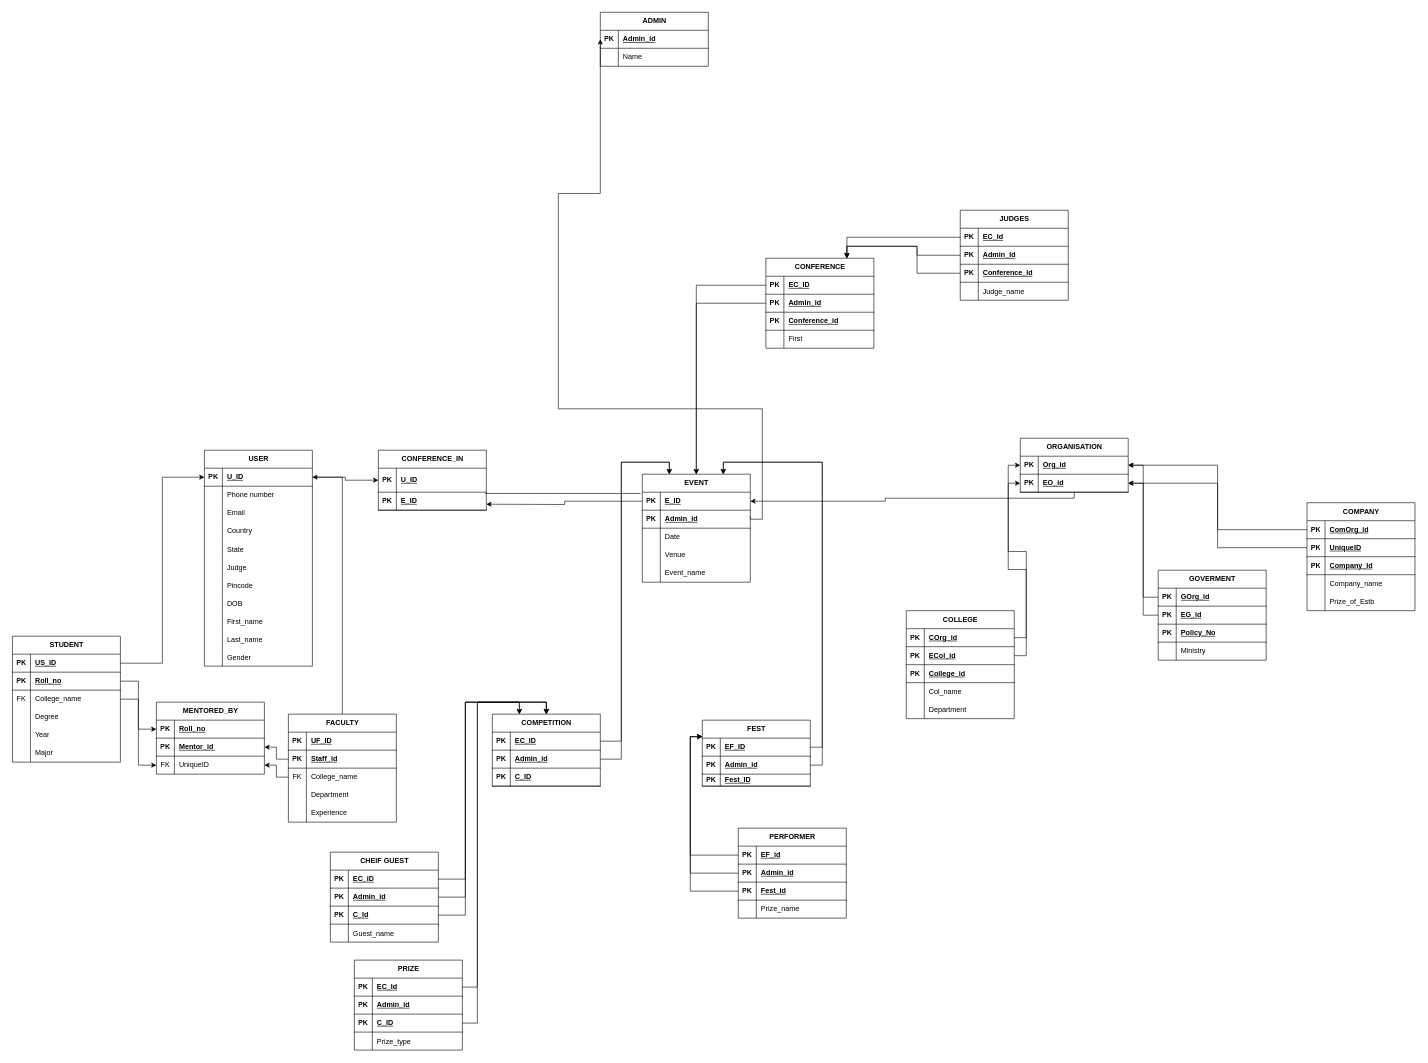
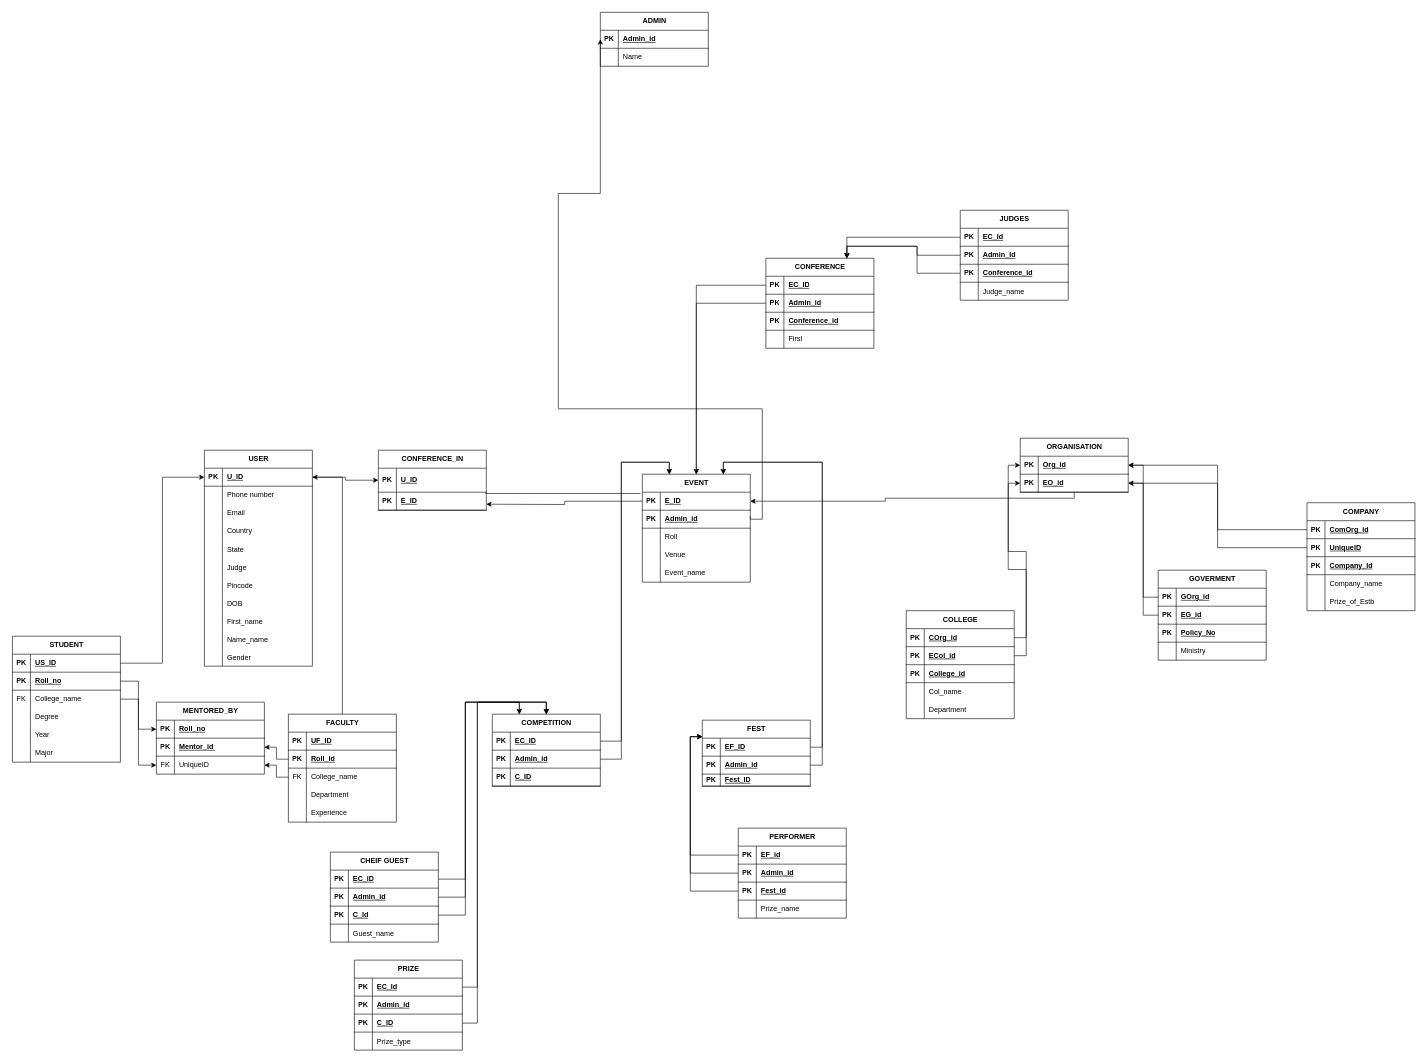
- <mxCell id="52" value="Date" style="shape=partialRectangle;connectable=0;fillColor=none;top=0;left=0;bottom=0;right=0;align=left;spacingLeft=6;overflow=hidden;whiteSpace=wrap;html=1;" parent="50" vertex="1"><mxGeometry x="30" width="150" height="30" as="geometry"><mxRectangle width="150" height="30" as="alternateBounds" /></mxGeometry></mxCell>
+ <mxCell id="52" value="Roll" style="shape=partialRectangle;connectable=0;fillColor=none;top=0;left=0;bottom=0;right=0;align=left;spacingLeft=6;overflow=hidden;whiteSpace=wrap;html=1;" parent="50" vertex="1"><mxGeometry x="30" width="150" height="30" as="geometry"><mxRectangle width="150" height="30" as="alternateBounds" /></mxGeometry></mxCell>
- <mxCell id="32" value="Last_name" style="shape=partialRectangle;connectable=0;fillColor=none;top=0;left=0;bottom=0;right=0;align=left;spacingLeft=6;overflow=hidden;" parent="30" vertex="1"><mxGeometry x="30" width="150" height="30" as="geometry"><mxRectangle width="150" height="30" as="alternateBounds" /></mxGeometry></mxCell>
+ <mxCell id="32" value="Name_name" style="shape=partialRectangle;connectable=0;fillColor=none;top=0;left=0;bottom=0;right=0;align=left;spacingLeft=6;overflow=hidden;" parent="30" vertex="1"><mxGeometry x="30" width="150" height="30" as="geometry"><mxRectangle width="150" height="30" as="alternateBounds" /></mxGeometry></mxCell>
- <mxCell id="113" value="Staff_id" style="shape=partialRectangle;connectable=0;fillColor=none;top=0;left=0;bottom=0;right=0;align=left;spacingLeft=6;fontStyle=5;overflow=hidden;whiteSpace=wrap;html=1;" parent="111" vertex="1"><mxGeometry x="30" width="150" height="30" as="geometry"><mxRectangle width="150" height="30" as="alternateBounds" /></mxGeometry></mxCell>
+ <mxCell id="113" value="Roll_id" style="shape=partialRectangle;connectable=0;fillColor=none;top=0;left=0;bottom=0;right=0;align=left;spacingLeft=6;fontStyle=5;overflow=hidden;whiteSpace=wrap;html=1;" parent="111" vertex="1"><mxGeometry x="30" width="150" height="30" as="geometry"><mxRectangle width="150" height="30" as="alternateBounds" /></mxGeometry></mxCell>
